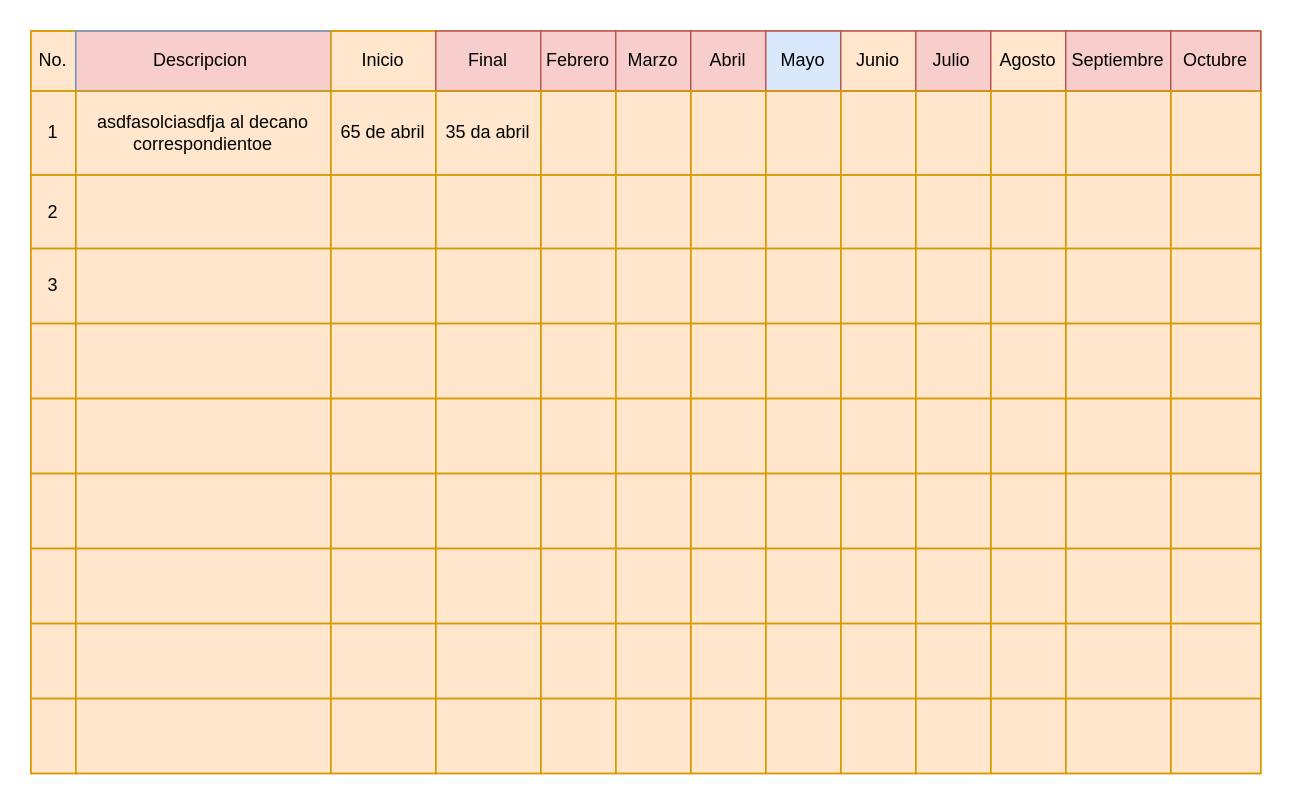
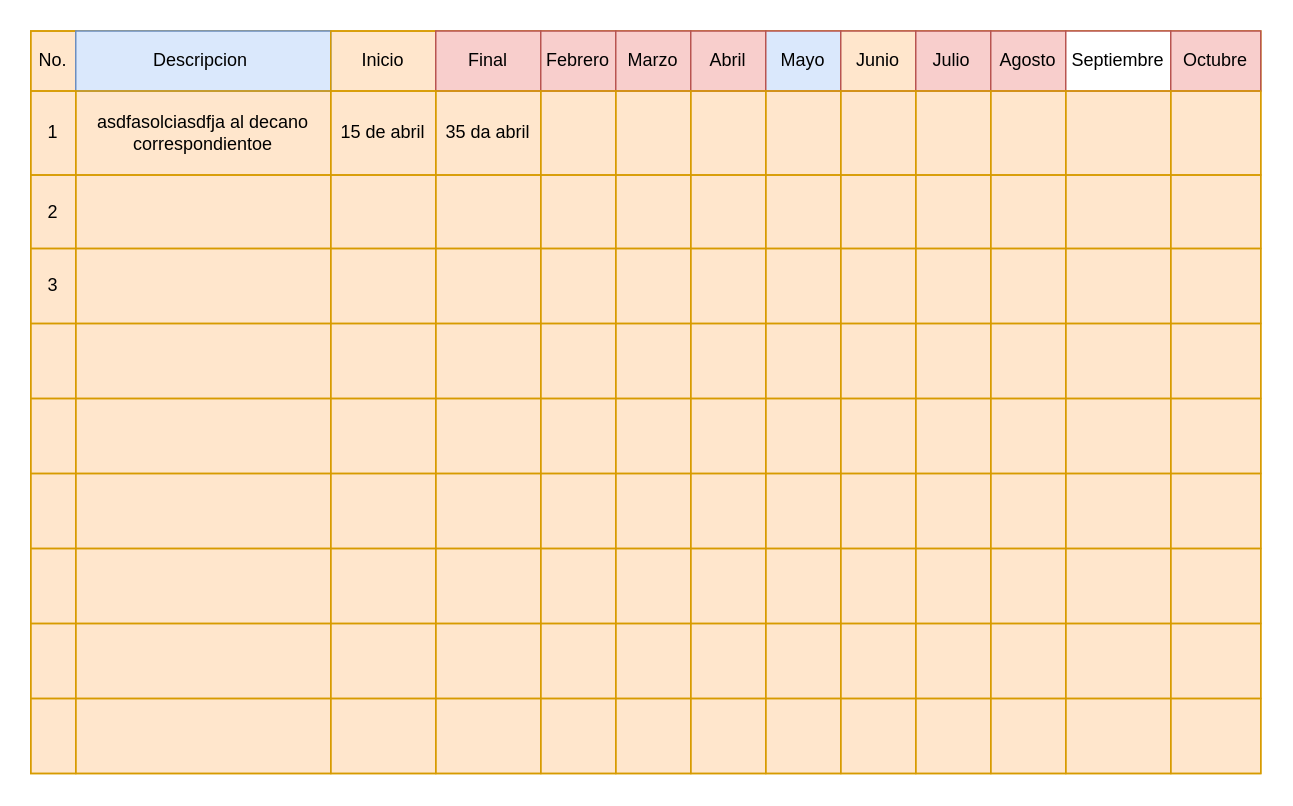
- <mxCell id="5" value="Descripcion&amp;nbsp;" style="connectable=0;recursiveResize=0;strokeColor=#6c8ebf;fillColor=#f8cecc;align=center;whiteSpace=wrap;html=1;rounded=0;" vertex="1" parent="3"><mxGeometry x="30" width="170" height="40" as="geometry"><mxRectangle width="170" height="40" as="alternateBounds" /></mxGeometry></mxCell>
+ <mxCell id="5" value="Descripcion&amp;nbsp;" style="connectable=0;recursiveResize=0;strokeColor=#6c8ebf;fillColor=#dae8fc;align=center;whiteSpace=wrap;html=1;rounded=0;" vertex="1" parent="3"><mxGeometry x="30" width="170" height="40" as="geometry"><mxRectangle width="170" height="40" as="alternateBounds" /></mxGeometry></mxCell>
- <mxCell id="14" value="Agosto" style="connectable=0;recursiveResize=0;strokeColor=#b85450;fillColor=#ffe6cc;align=center;whiteSpace=wrap;html=1;rounded=0;" vertex="1" parent="3"><mxGeometry x="640" width="50" height="40" as="geometry"><mxRectangle width="50" height="40" as="alternateBounds" /></mxGeometry></mxCell>
+ <mxCell id="14" value="Agosto" style="connectable=0;recursiveResize=0;strokeColor=#b85450;fillColor=#f8cecc;align=center;whiteSpace=wrap;html=1;rounded=0;" vertex="1" parent="3"><mxGeometry x="640" width="50" height="40" as="geometry"><mxRectangle width="50" height="40" as="alternateBounds" /></mxGeometry></mxCell>
- <mxCell id="15" value="Septiembre" style="connectable=0;recursiveResize=0;strokeColor=#b85450;fillColor=#f8cecc;align=center;whiteSpace=wrap;html=1;rounded=0;" vertex="1" parent="3"><mxGeometry x="690" width="70" height="40" as="geometry"><mxRectangle width="70" height="40" as="alternateBounds" /></mxGeometry></mxCell>
+ <mxCell id="15" value="Septiembre" style="connectable=0;recursiveResize=0;strokeColor=#b85450;fillColor=#ffffff;align=center;whiteSpace=wrap;html=1;rounded=0;" vertex="1" parent="3"><mxGeometry x="690" width="70" height="40" as="geometry"><mxRectangle width="70" height="40" as="alternateBounds" /></mxGeometry></mxCell>
- <mxCell id="20" value="65 de abril" style="connectable=0;recursiveResize=0;strokeColor=inherit;fillColor=none;align=center;whiteSpace=wrap;html=1;rounded=0;" vertex="1" parent="17"><mxGeometry x="200" width="70" height="56" as="geometry"><mxRectangle width="70" height="56" as="alternateBounds" /></mxGeometry></mxCell>
+ <mxCell id="20" value="15 de abril" style="connectable=0;recursiveResize=0;strokeColor=inherit;fillColor=none;align=center;whiteSpace=wrap;html=1;rounded=0;" vertex="1" parent="17"><mxGeometry x="200" width="70" height="56" as="geometry"><mxRectangle width="70" height="56" as="alternateBounds" /></mxGeometry></mxCell>
